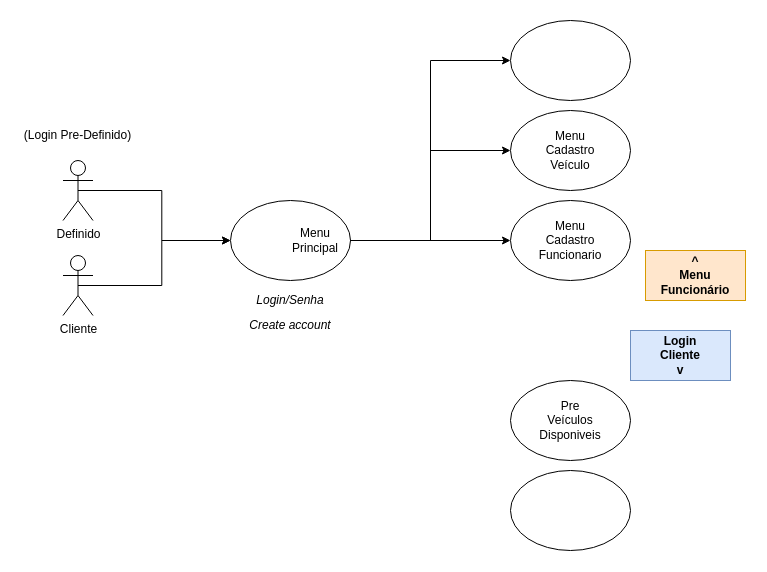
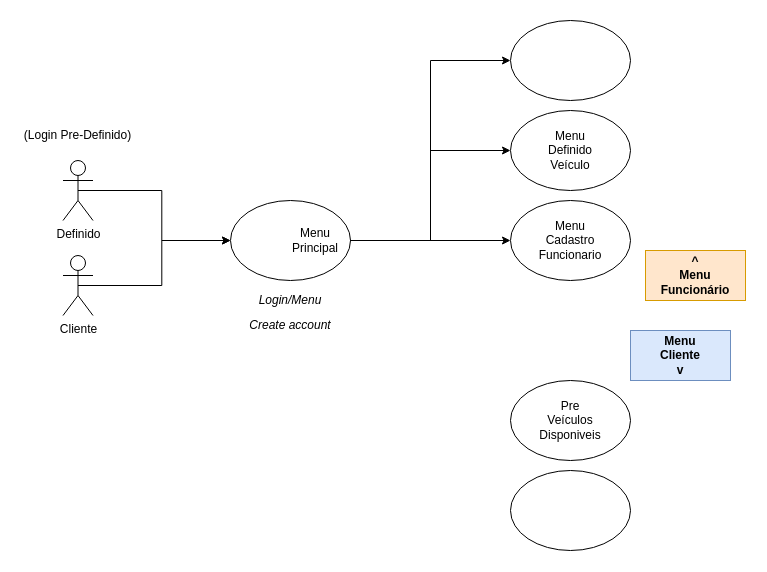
- <mxCell id="12" value="Menu Cadastro&lt;div&gt;Veículo&lt;/div&gt;" style="text;html=1;align=center;verticalAlign=middle;whiteSpace=wrap;rounded=0;" vertex="1" parent="10"><mxGeometry x="30" y="25" width="60" height="30" as="geometry" /></mxCell>
+ <mxCell id="12" value="Menu Definido&lt;div&gt;Veículo&lt;/div&gt;" style="text;html=1;align=center;verticalAlign=middle;whiteSpace=wrap;rounded=0;" vertex="1" parent="10"><mxGeometry x="30" y="25" width="60" height="30" as="geometry" /></mxCell>
- <mxCell id="15" value="&lt;i&gt;Login/Senha&lt;/i&gt;" style="text;html=1;align=center;verticalAlign=middle;whiteSpace=wrap;rounded=0;" vertex="1" parent="1"><mxGeometry x="260" y="285" width="60" height="30" as="geometry" /></mxCell>
+ <mxCell id="15" value="&lt;i&gt;Login/Menu&lt;/i&gt;" style="text;html=1;align=center;verticalAlign=middle;whiteSpace=wrap;rounded=0;" vertex="1" parent="1"><mxGeometry x="260" y="285" width="60" height="30" as="geometry" /></mxCell>
- <mxCell id="29" value="&lt;b&gt;Login&lt;br&gt;Cliente&lt;/b&gt;&lt;div&gt;&lt;/div&gt;&lt;div&gt;&lt;b&gt;v&lt;/b&gt;&lt;/div&gt;" style="text;html=1;align=center;verticalAlign=middle;whiteSpace=wrap;rounded=0;fillColor=#dae8fc;strokeColor=#6c8ebf;" vertex="1" parent="1"><mxGeometry x="630" y="330" width="100" height="50" as="geometry" /></mxCell>
+ <mxCell id="29" value="&lt;b&gt;Menu&lt;br&gt;Cliente&lt;/b&gt;&lt;div&gt;&lt;/div&gt;&lt;div&gt;&lt;b&gt;v&lt;/b&gt;&lt;/div&gt;" style="text;html=1;align=center;verticalAlign=middle;whiteSpace=wrap;rounded=0;fillColor=#dae8fc;strokeColor=#6c8ebf;" vertex="1" parent="1"><mxGeometry x="630" y="330" width="100" height="50" as="geometry" /></mxCell>
